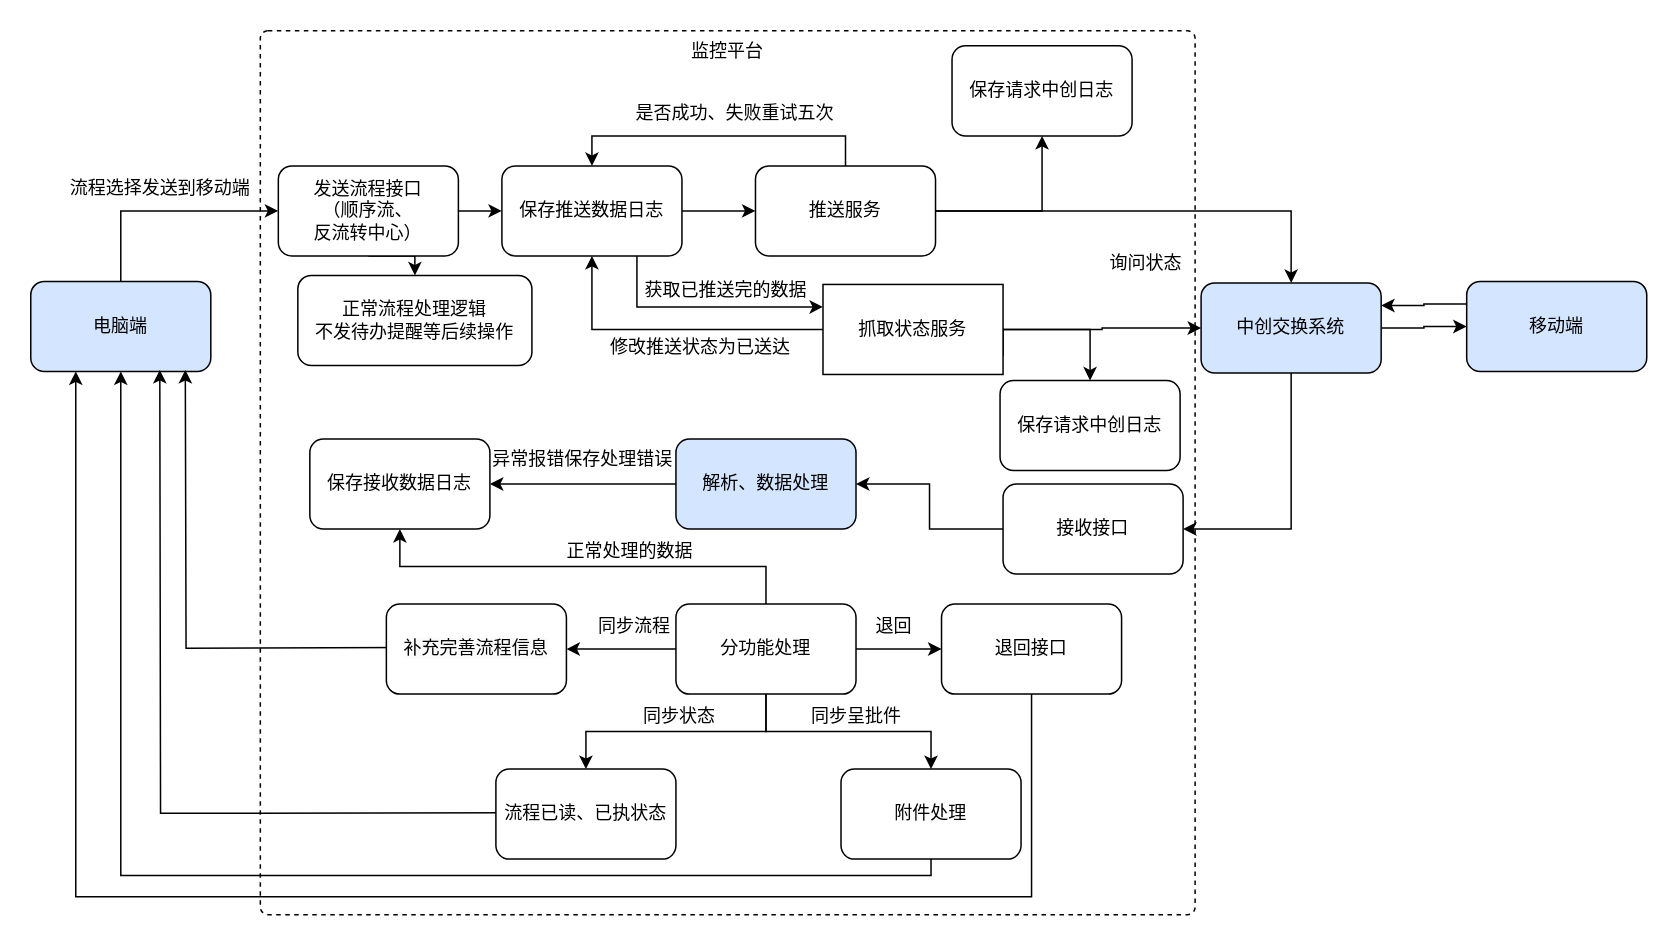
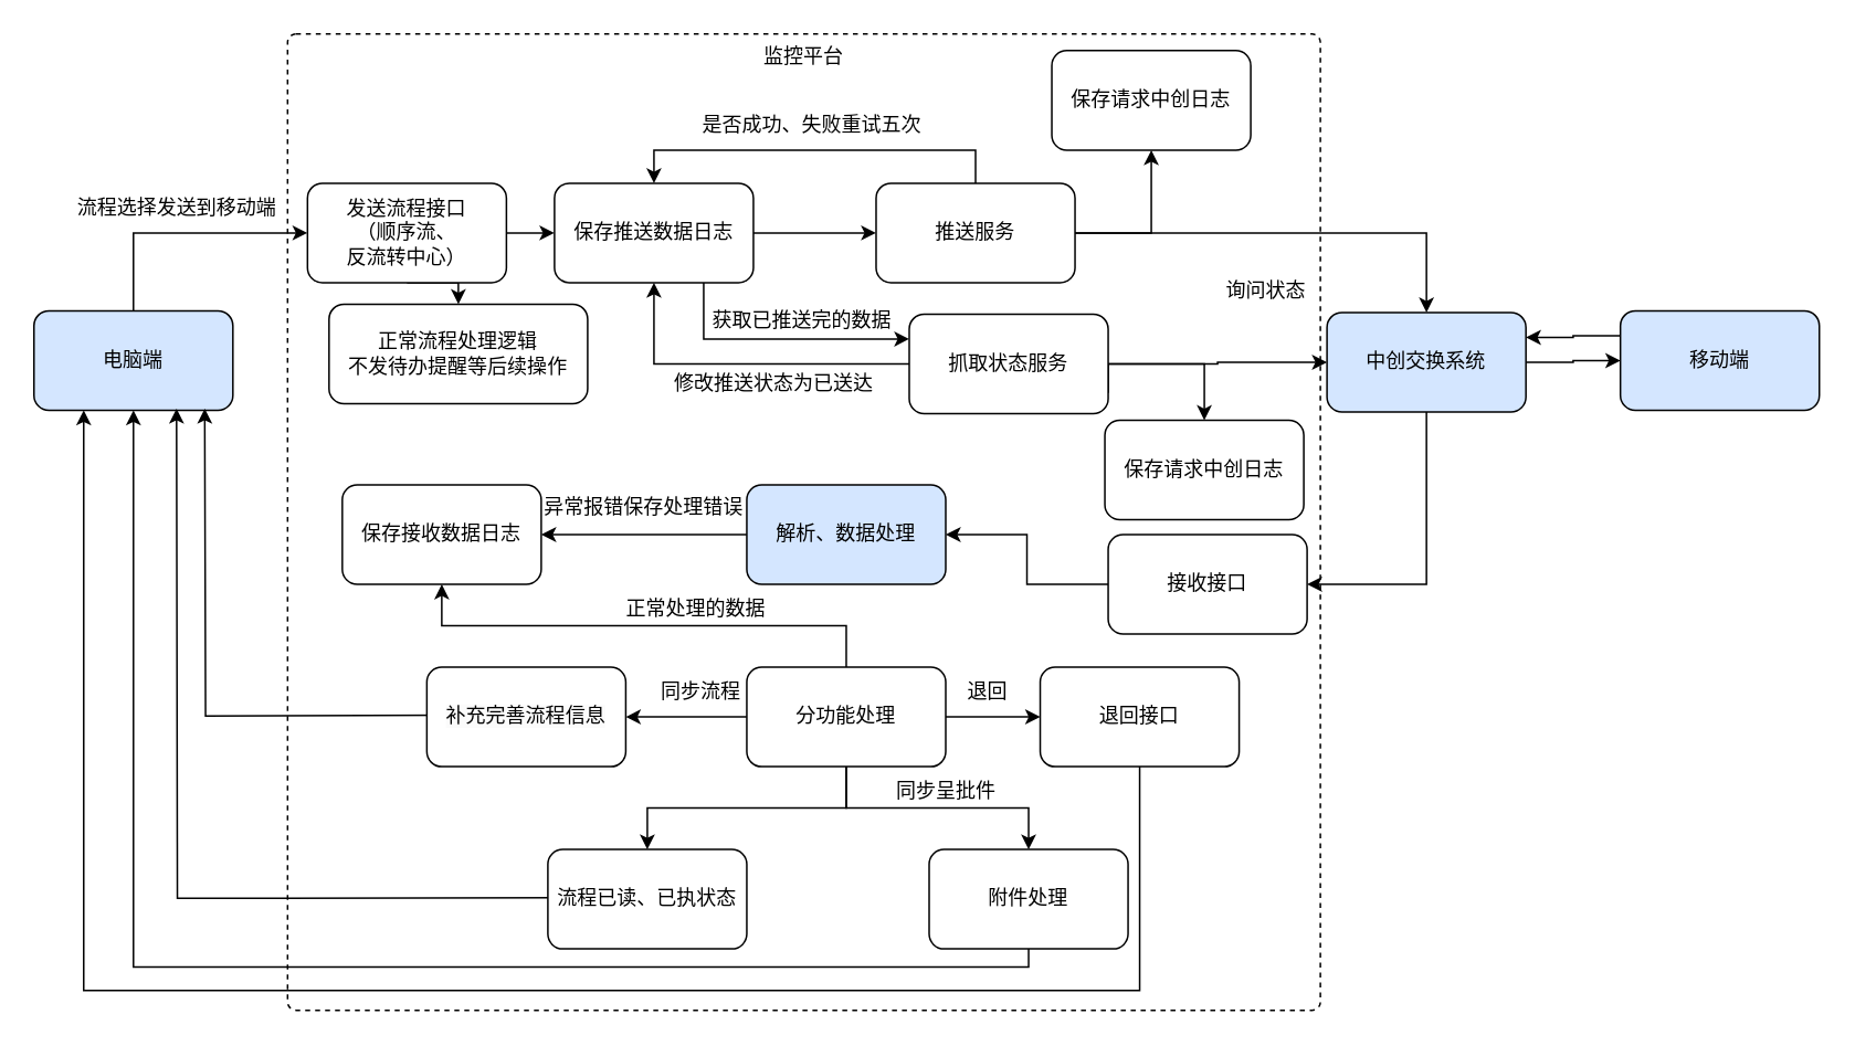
- <mxCell id="14" value="推送服务" style="rounded=1;whiteSpace=wrap;html=1;" vertex="1" parent="1"><mxGeometry x="503" y="110" width="120" height="60" as="geometry" /></mxCell>
+ <mxCell id="14" value="推送服务" style="rounded=1;whiteSpace=wrap;html=1;" vertex="1" parent="1"><mxGeometry x="528" y="110" width="120" height="60" as="geometry" /></mxCell>
- <mxCell id="30" value="抓取状态服务" style="whiteSpace=wrap;html=1;rounded=0;" vertex="1" parent="1"><mxGeometry x="548" y="189" width="120" height="60" as="geometry" /></mxCell>
+ <mxCell id="30" value="抓取状态服务" style="rounded=1;whiteSpace=wrap;html=1;" vertex="1" parent="1"><mxGeometry x="548" y="189" width="120" height="60" as="geometry" /></mxCell>
- <mxCell id="52" value="同步状态" style="text;html=1;align=center;verticalAlign=middle;resizable=0;points=[];autosize=1;strokeColor=none;fillColor=none;" vertex="1" parent="1"><mxGeometry x="417" y="462" width="70" height="30" as="geometry" /></mxCell>
